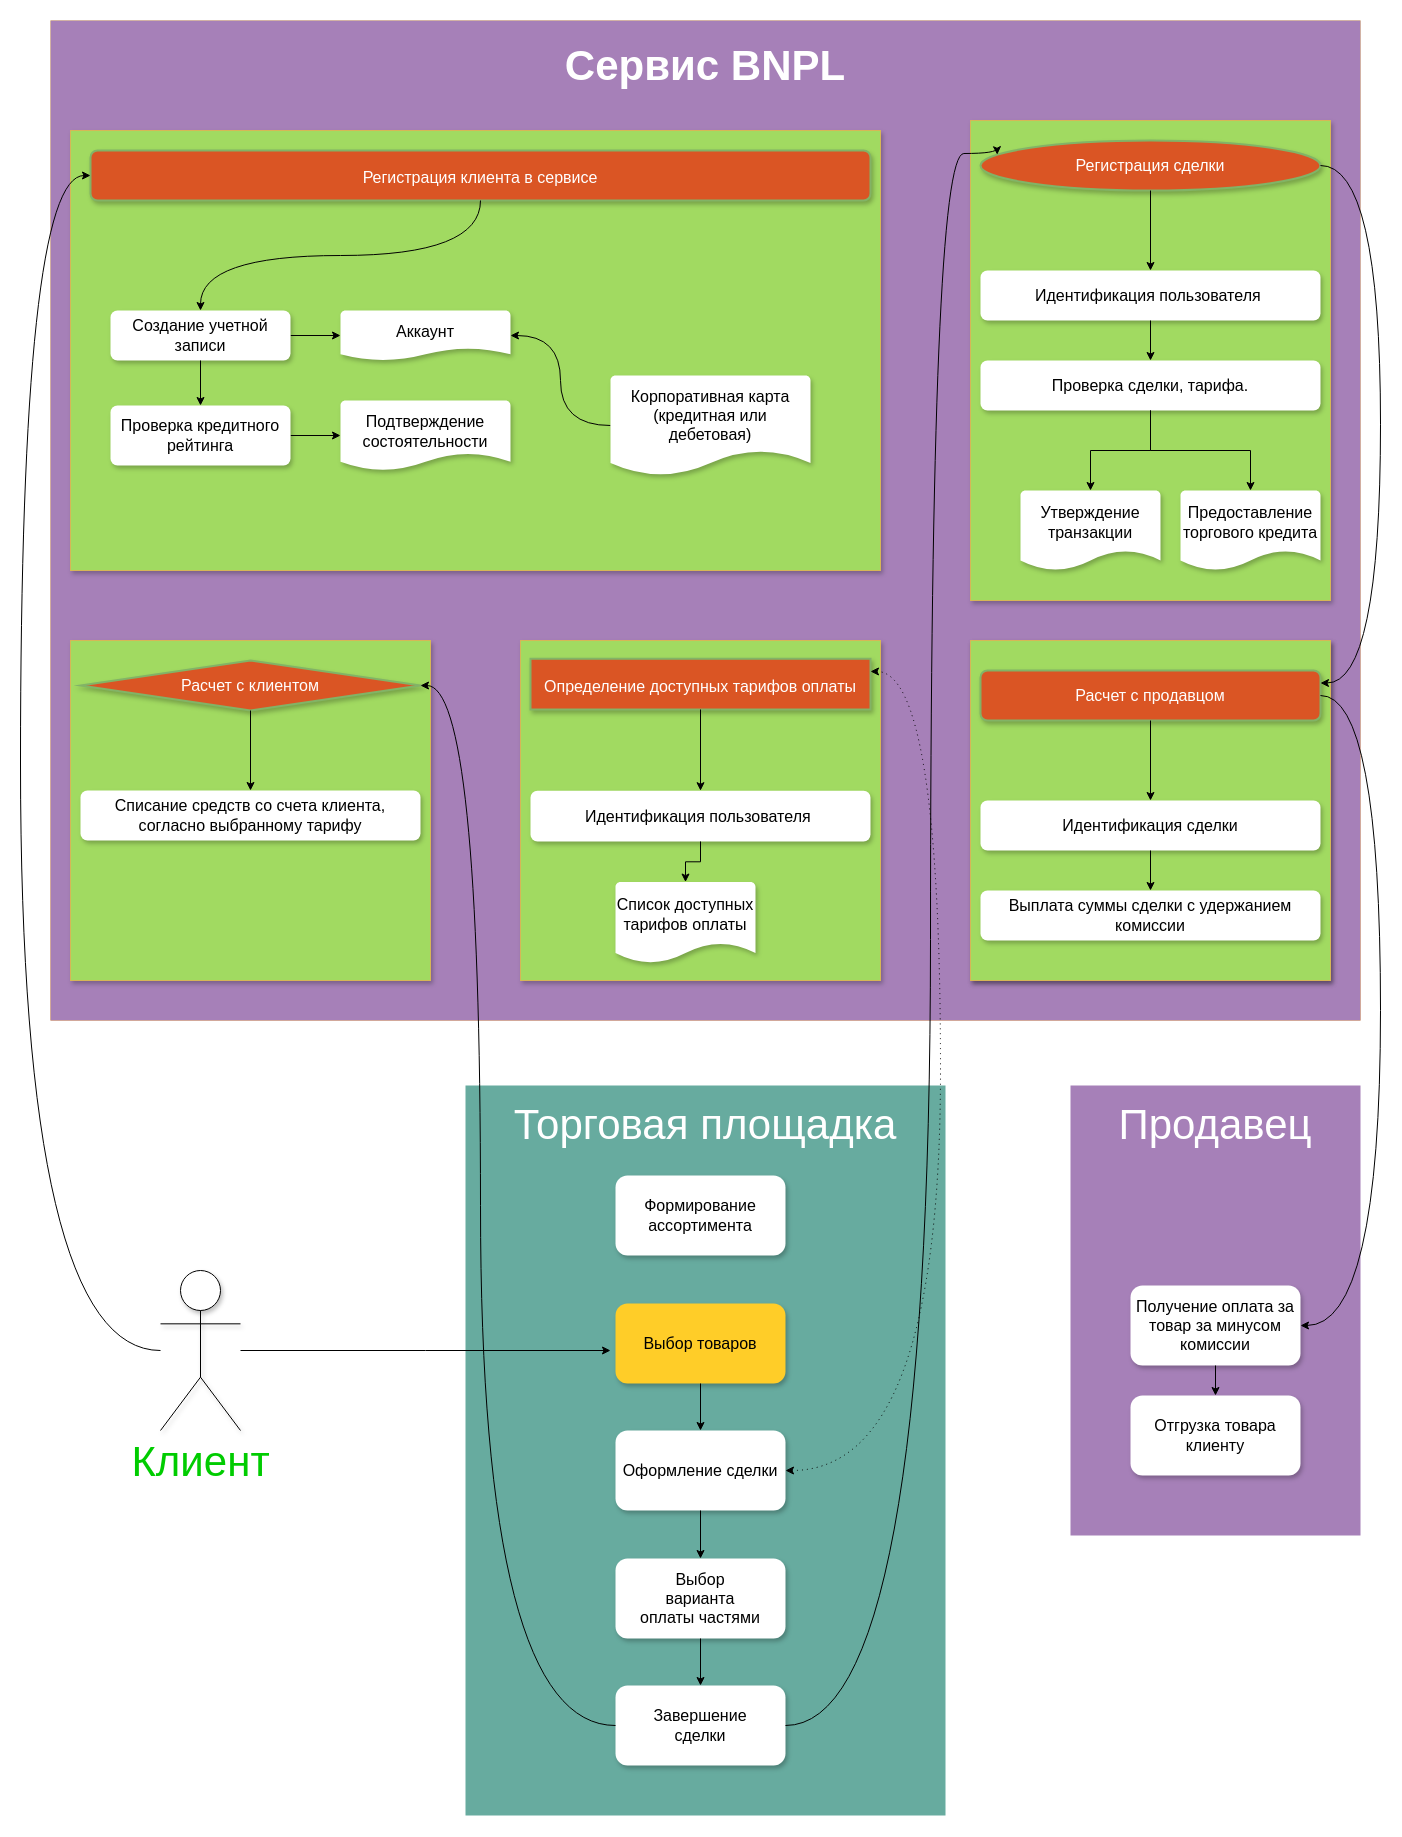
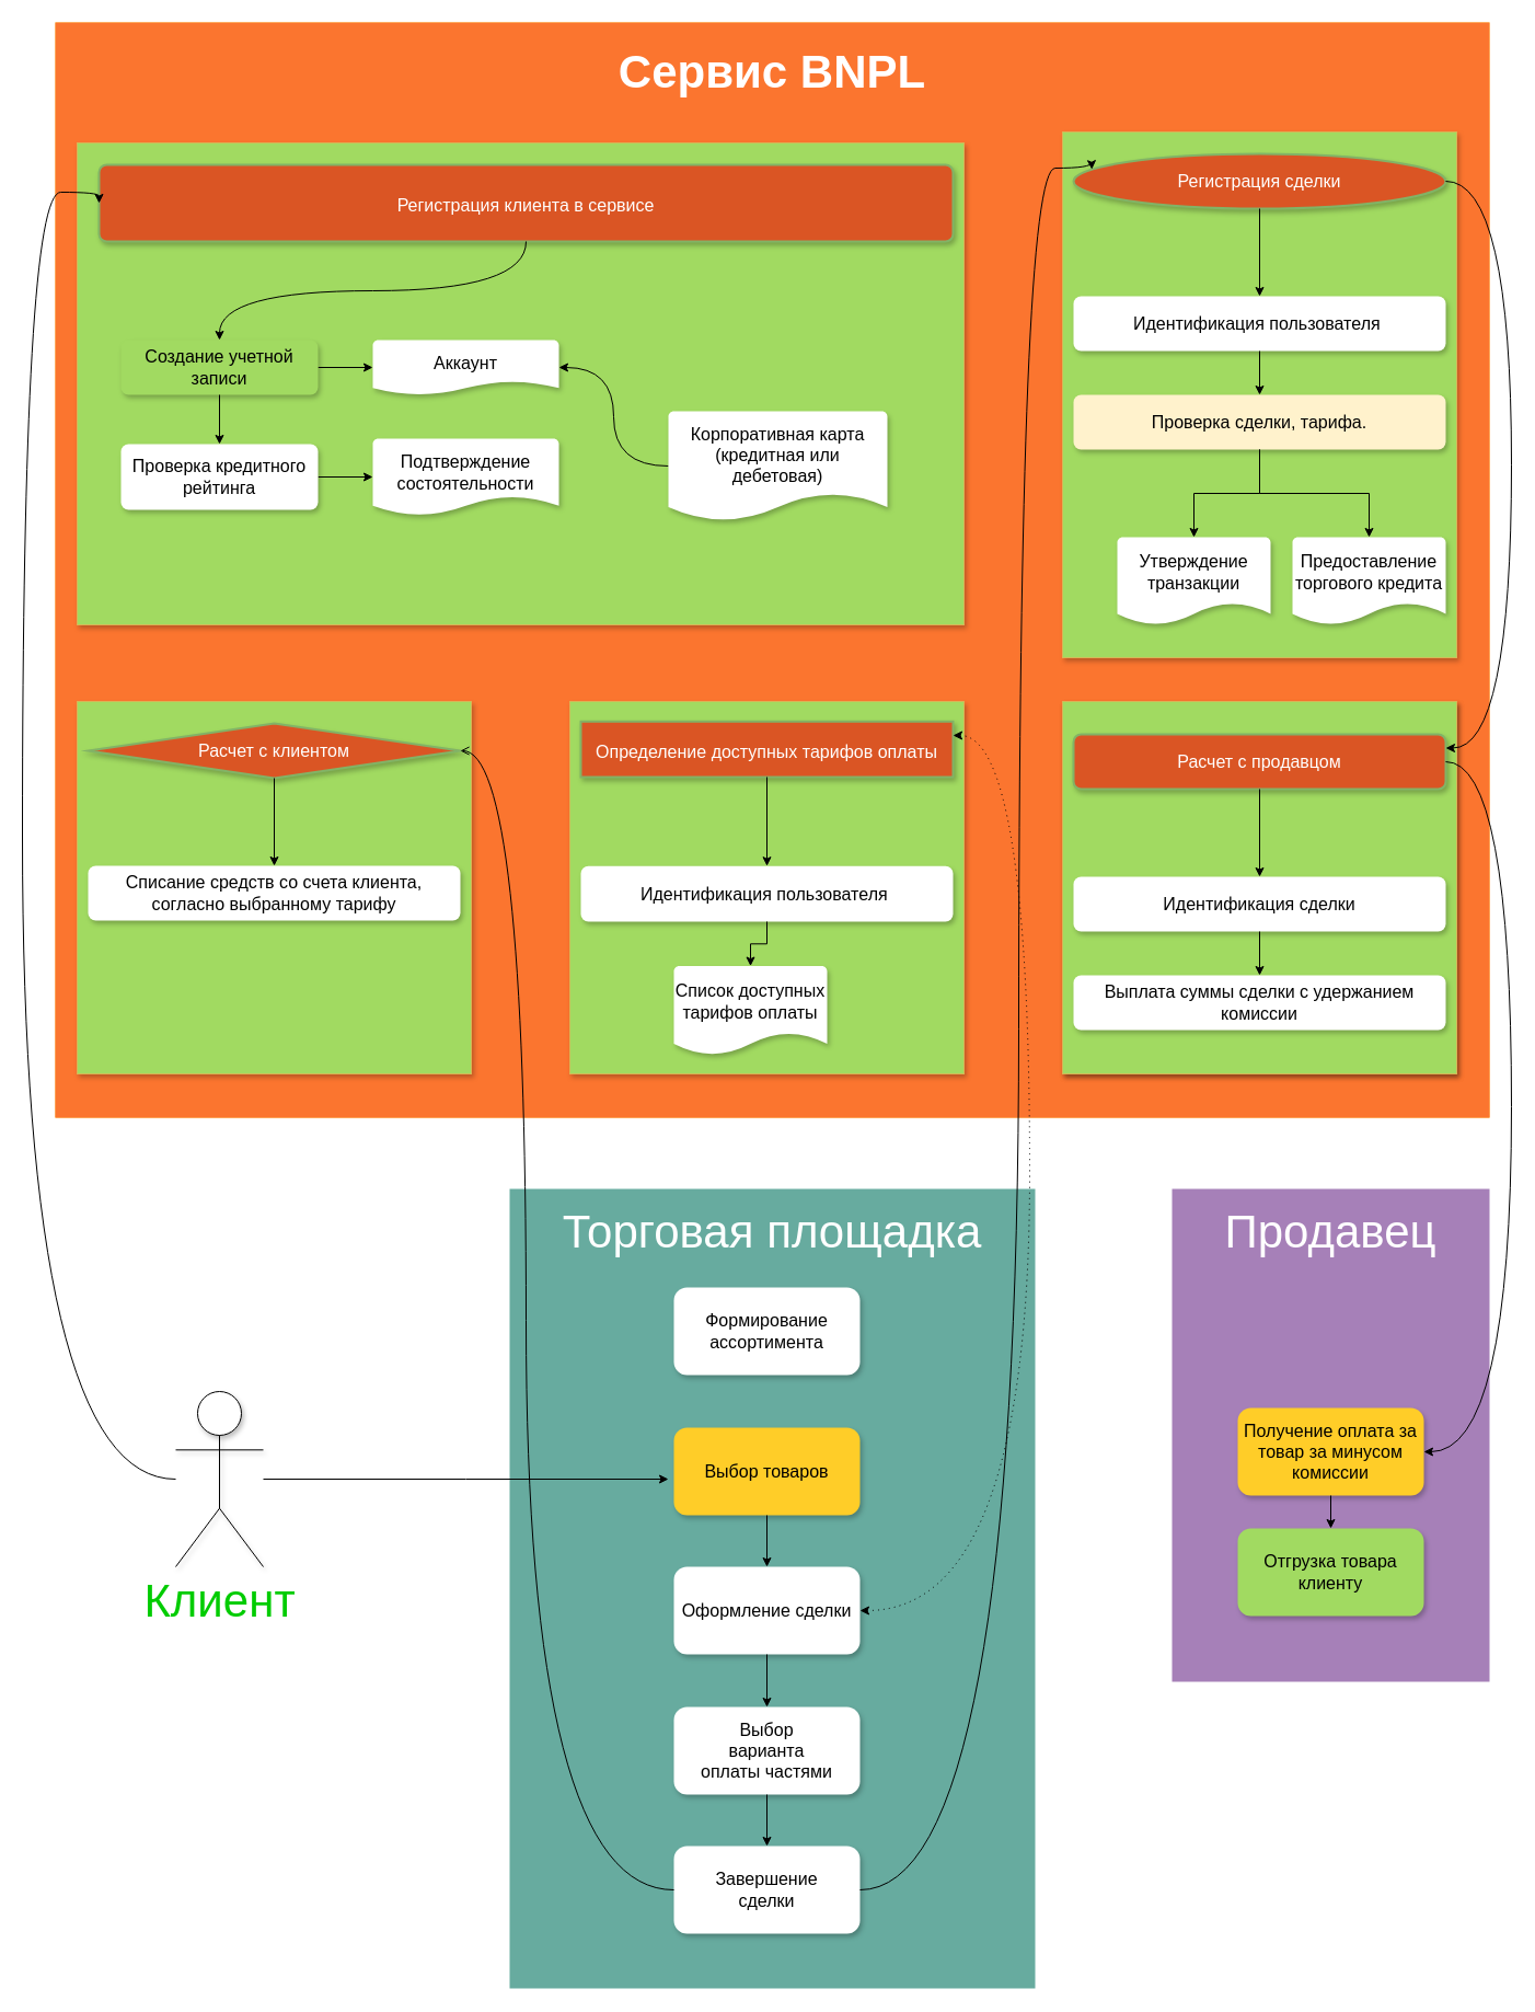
- <mxCell id="4" value="&lt;font style=&quot;font-size: 42px;&quot;&gt;&lt;b style=&quot;font-size: 42px;&quot;&gt;Сервис BNPL&lt;/b&gt;&lt;/font&gt;" style="rounded=0;whiteSpace=wrap;html=1;shadow=0;fontSize=42;fillColor=#a680b8;fontColor=#ffffff;strokeColor=none;horizontal=1;verticalAlign=top;spacingTop=14;glass=0;" parent="3" vertex="1"><mxGeometry width="1310" height="1000" as="geometry" /></mxCell>
+ <mxCell id="4" value="&lt;font style=&quot;font-size: 42px;&quot;&gt;&lt;b style=&quot;font-size: 42px;&quot;&gt;Сервис BNPL&lt;/b&gt;&lt;/font&gt;" style="rounded=0;whiteSpace=wrap;html=1;shadow=0;fontSize=42;fillColor=#FB752F;fontColor=#ffffff;strokeColor=none;horizontal=1;verticalAlign=top;spacingTop=14;glass=0;" parent="3" vertex="1"><mxGeometry width="1310" height="1000" as="geometry" /></mxCell>
- <mxCell id="45" value="&lt;font style=&quot;font-size: 16px;&quot;&gt;Регистрация клиента в сервисе&lt;/font&gt;" style="rounded=1;whiteSpace=wrap;html=1;absoluteArcSize=1;arcSize=14;strokeWidth=2;shadow=1;container=0;fillColor=#DA5524;strokeColor=#82b366;fontSize=24;fontColor=#ffffff;" parent="3" vertex="1"><mxGeometry x="40" y="130" width="780" height="50" as="geometry" /></mxCell>
+ <mxCell id="45" value="&lt;font style=&quot;font-size: 16px;&quot;&gt;Регистрация клиента в сервисе&lt;/font&gt;" style="rounded=1;whiteSpace=wrap;html=1;absoluteArcSize=1;arcSize=14;strokeWidth=2;shadow=1;container=0;fillColor=#DA5524;strokeColor=#82b366;fontSize=24;fontColor=#ffffff;" parent="3" vertex="1"><mxGeometry x="40" y="130" width="780" height="70" as="geometry" /></mxCell>
- <mxCell id="52" value="Создание учетной записи" style="rounded=1;whiteSpace=wrap;html=1;absoluteArcSize=1;arcSize=14;strokeWidth=2;shadow=1;container=0;strokeColor=none;fontSize=16;" parent="3" vertex="1"><mxGeometry x="60" y="290" width="180" height="50" as="geometry" /></mxCell>
+ <mxCell id="52" value="Создание учетной записи" style="rounded=1;whiteSpace=wrap;html=1;absoluteArcSize=1;arcSize=14;strokeWidth=2;shadow=1;container=0;strokeColor=none;fontSize=16;fillColor=#a1da61;" parent="3" vertex="1"><mxGeometry x="60" y="290" width="180" height="50" as="geometry" /></mxCell>
- <mxCell id="10" value="Проверка сделки, тарифа." style="rounded=1;whiteSpace=wrap;html=1;absoluteArcSize=1;arcSize=14;strokeWidth=2;shadow=1;fontSize=16;strokeColor=none;" parent="5" vertex="1"><mxGeometry y="220" width="340" height="50" as="geometry" /></mxCell>
+ <mxCell id="10" value="Проверка сделки, тарифа." style="rounded=1;whiteSpace=wrap;html=1;absoluteArcSize=1;arcSize=14;strokeWidth=2;shadow=1;fontSize=16;strokeColor=none;fillColor=#fff2cc;" parent="5" vertex="1"><mxGeometry y="220" width="340" height="50" as="geometry" /></mxCell>
- <mxCell id="77" style="edgeStyle=orthogonalEdgeStyle;orthogonalLoop=1;jettySize=auto;html=1;entryX=1;entryY=0.5;entryDx=0;entryDy=0;curved=1;" edge="1" parent="1" source="65" target="41"><mxGeometry relative="1" as="geometry"><Array as="points"><mxPoint x="480" y="1725" /><mxPoint x="480" y="685" /></Array></mxGeometry></mxCell>
+ <mxCell id="77" style="edgeStyle=orthogonalEdgeStyle;orthogonalLoop=1;jettySize=auto;html=1;entryX=1;entryY=0.5;entryDx=0;entryDy=0;curved=1;endArrow=open;" edge="1" parent="1" source="65" target="41"><mxGeometry relative="1" as="geometry"><Array as="points"><mxPoint x="480" y="1725" /><mxPoint x="480" y="685" /></Array></mxGeometry></mxCell>
- <mxCell id="70" value="Получение оплата за товар за минусом комиссии" style="rounded=1;whiteSpace=wrap;html=1;fontSize=16;strokeColor=none;shadow=1;" vertex="1" parent="68"><mxGeometry x="60" y="200" width="170" height="80" as="geometry" /></mxCell>
+ <mxCell id="70" value="Получение оплата за товар за минусом комиссии" style="rounded=1;whiteSpace=wrap;html=1;fontSize=16;strokeColor=none;shadow=1;fillColor=#ffcd28;" vertex="1" parent="68"><mxGeometry x="60" y="200" width="170" height="80" as="geometry" /></mxCell>
- <mxCell id="71" value="Отгрузка товара&lt;br&gt;клиенту" style="rounded=1;whiteSpace=wrap;html=1;fontSize=16;strokeColor=none;shadow=1;" vertex="1" parent="68"><mxGeometry x="60" y="310" width="170" height="80" as="geometry" /></mxCell>
+ <mxCell id="71" value="Отгрузка товара&lt;br&gt;клиенту" style="rounded=1;whiteSpace=wrap;html=1;fontSize=16;strokeColor=none;shadow=1;fillColor=#a1da61;" vertex="1" parent="68"><mxGeometry x="60" y="310" width="170" height="80" as="geometry" /></mxCell>
